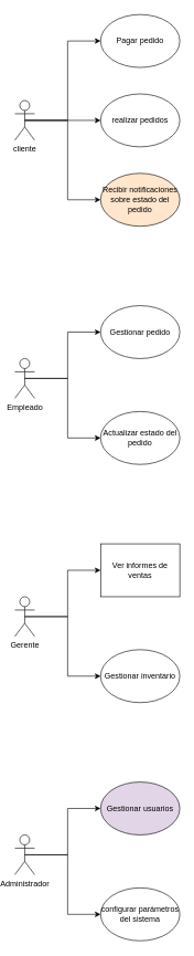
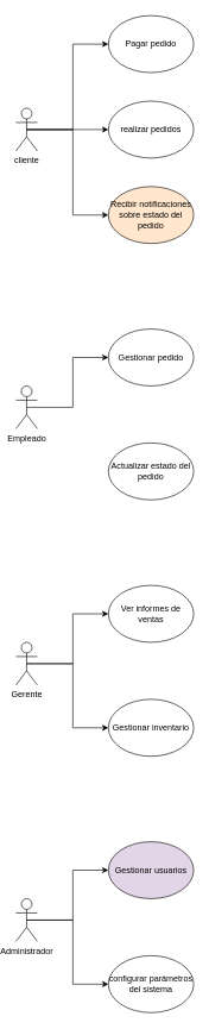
- <mxCell id="10" style="edgeStyle=orthogonalEdgeStyle;rounded=0;orthogonalLoop=1;jettySize=auto;html=1;exitX=0.5;exitY=0.5;exitDx=0;exitDy=0;exitPerimeter=0;entryX=0;entryY=0.5;entryDx=0;entryDy=0;" edge="1" parent="1" source="11" target="13"><mxGeometry relative="1" as="geometry" /></mxCell>
- <mxCell id="17" value="Ver informes de ventas" style="whiteSpace=wrap;html=1;rounded=0;" vertex="1" parent="1"><mxGeometry x="150" y="820" width="120" height="80" as="geometry" /></mxCell>
+ <mxCell id="17" value="Ver informes de ventas" style="ellipse;whiteSpace=wrap;html=1;" vertex="1" parent="1"><mxGeometry x="150" y="820" width="120" height="80" as="geometry" /></mxCell>
